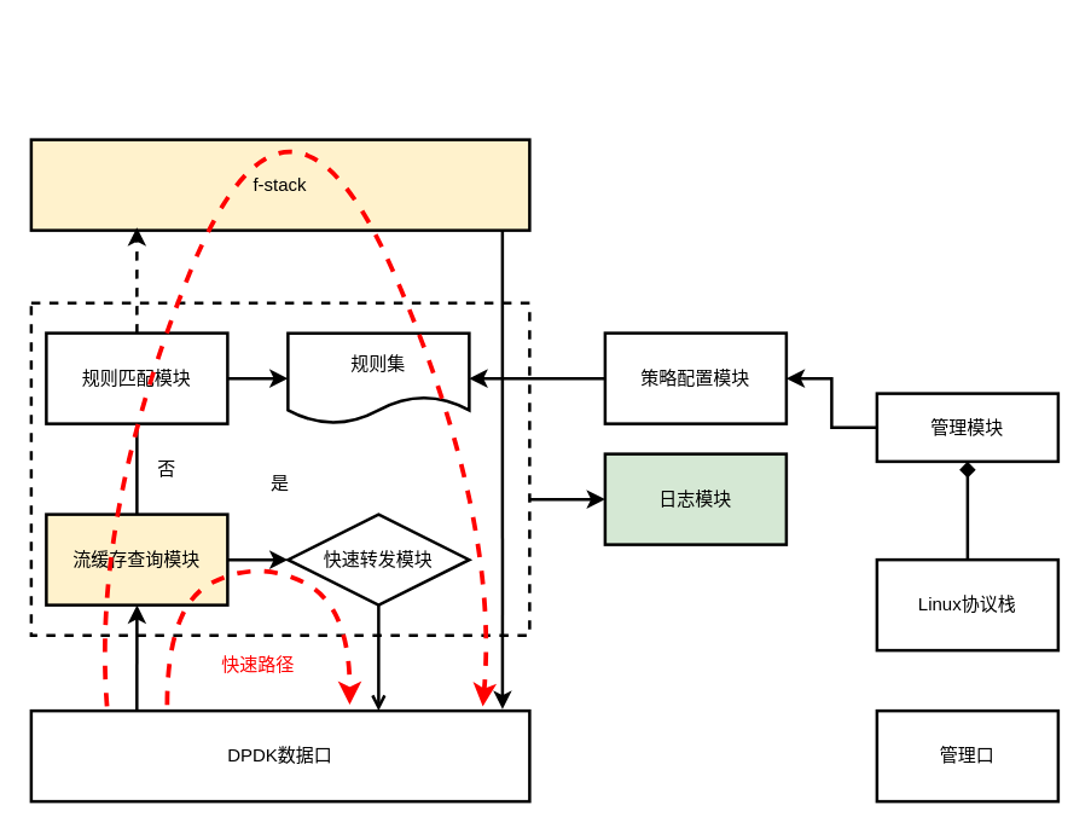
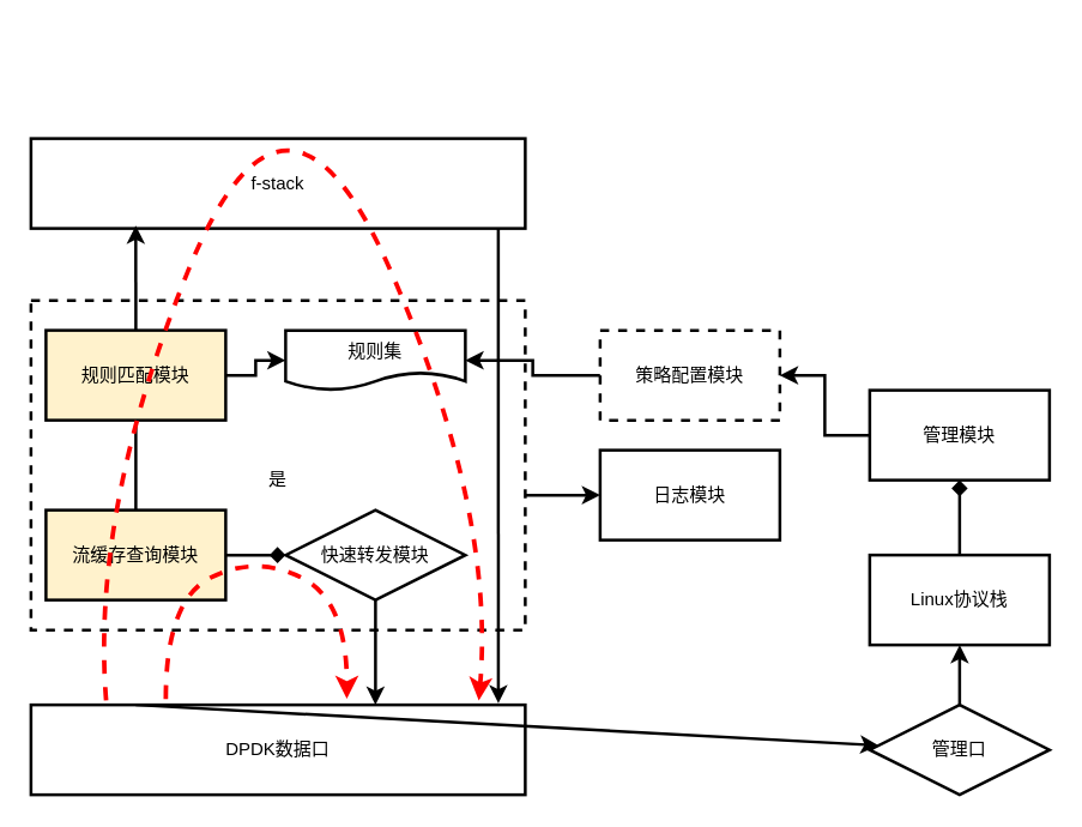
- <mxCell id="3" value="f-stack" style="rounded=0;whiteSpace=wrap;html=1;strokeWidth=2;fillColor=#fff2cc;" vertex="1" parent="1"><mxGeometry x="20" y="92" width="330" height="60" as="geometry" /></mxCell>
+ <mxCell id="3" value="f-stack" style="rounded=0;whiteSpace=wrap;html=1;strokeWidth=2;" vertex="1" parent="1"><mxGeometry x="20" y="92" width="330" height="60" as="geometry" /></mxCell>
- <mxCell id="11" style="edgeStyle=orthogonalEdgeStyle;rounded=0;orthogonalLoop=1;jettySize=auto;html=1;exitX=0.5;exitY=0;exitDx=0;exitDy=0;entryX=0.212;entryY=0.967;entryDx=0;entryDy=0;entryPerimeter=0;strokeWidth=2;dashed=1;" edge="1" parent="1" source="12" target="3"><mxGeometry relative="1" as="geometry" /></mxCell>
+ <mxCell id="11" style="edgeStyle=orthogonalEdgeStyle;rounded=0;orthogonalLoop=1;jettySize=auto;html=1;exitX=0.5;exitY=0;exitDx=0;exitDy=0;entryX=0.212;entryY=0.967;entryDx=0;entryDy=0;entryPerimeter=0;strokeWidth=2;" edge="1" parent="1" source="12" target="3"><mxGeometry relative="1" as="geometry" /></mxCell>
- <mxCell id="12" value="规则匹配模块" style="rounded=0;whiteSpace=wrap;html=1;strokeWidth=2;" vertex="1" parent="1"><mxGeometry x="30" y="220" width="120" height="60" as="geometry" /></mxCell>
+ <mxCell id="12" value="规则匹配模块" style="rounded=0;whiteSpace=wrap;html=1;strokeWidth=2;fillColor=#fff2cc;" vertex="1" parent="1"><mxGeometry x="30" y="220" width="120" height="60" as="geometry" /></mxCell>
- <mxCell id="13" value="规则集" style="shape=document;whiteSpace=wrap;html=1;boundedLbl=1;strokeWidth=2;" vertex="1" parent="1"><mxGeometry x="190" y="220" width="120" height="60" as="geometry" /></mxCell>
+ <mxCell id="13" value="规则集" style="shape=document;whiteSpace=wrap;html=1;boundedLbl=1;strokeWidth=2;" vertex="1" parent="1"><mxGeometry x="190" y="220" width="120" height="40" as="geometry" /></mxCell>
- <mxCell id="19" value="策略配置模块" style="rounded=0;whiteSpace=wrap;html=1;strokeWidth=2;" vertex="1" parent="1"><mxGeometry x="400" y="220" width="120" height="60" as="geometry" /></mxCell>
+ <mxCell id="19" value="策略配置模块" style="rounded=0;whiteSpace=wrap;html=1;strokeWidth=2;dashed=1;" vertex="1" parent="1"><mxGeometry x="400" y="220" width="120" height="60" as="geometry" /></mxCell>
- <mxCell id="23" value="管理模块" style="rounded=0;whiteSpace=wrap;html=1;strokeWidth=2;" vertex="1" parent="1"><mxGeometry x="580" y="260" width="120" height="45" as="geometry" /></mxCell>
+ <mxCell id="23" value="管理模块" style="rounded=0;whiteSpace=wrap;html=1;strokeWidth=2;" vertex="1" parent="1"><mxGeometry x="580" y="260" width="120" height="60" as="geometry" /></mxCell>
- <mxCell id="17" value="否" style="text;html=1;strokeColor=none;fillColor=none;align=center;verticalAlign=middle;whiteSpace=wrap;rounded=0;" vertex="1" parent="1"><mxGeometry x="90" y="300" width="40" height="20" as="geometry" /></mxCell>
- <mxCell id="21" value="日志模块" style="rounded=0;whiteSpace=wrap;html=1;strokeWidth=2;fillColor=#d5e8d4;" vertex="1" parent="1"><mxGeometry x="400" y="300" width="120" height="60" as="geometry" /></mxCell>
+ <mxCell id="21" value="日志模块" style="rounded=0;whiteSpace=wrap;html=1;strokeWidth=2;" vertex="1" parent="1"><mxGeometry x="400" y="300" width="120" height="60" as="geometry" /></mxCell>
- <mxCell id="6" style="edgeStyle=orthogonalEdgeStyle;rounded=0;orthogonalLoop=1;jettySize=auto;html=1;exitX=1;exitY=0.5;exitDx=0;exitDy=0;entryX=0;entryY=0.5;entryDx=0;entryDy=0;strokeWidth=2;" edge="1" parent="1" source="7" target="9"><mxGeometry relative="1" as="geometry" /></mxCell>
+ <mxCell id="6" style="edgeStyle=orthogonalEdgeStyle;rounded=0;orthogonalLoop=1;jettySize=auto;html=1;exitX=1;exitY=0.5;exitDx=0;exitDy=0;entryX=0;entryY=0.5;entryDx=0;entryDy=0;strokeWidth=2;endArrow=diamond;" edge="1" parent="1" source="7" target="9"><mxGeometry relative="1" as="geometry" /></mxCell>
- <mxCell id="14" value="" style="endArrow=classic;html=1;entryX=0.5;entryY=1;entryDx=0;entryDy=0;exitX=0.212;exitY=0;exitDx=0;exitDy=0;exitPerimeter=0;strokeWidth=2;" edge="1" parent="1" source="4" target="7"><mxGeometry width="50" height="50" relative="1" as="geometry"><mxPoint x="70" y="460" as="sourcePoint" /><mxPoint x="120" y="410" as="targetPoint" /></mxGeometry></mxCell>
+ <mxCell id="14" value="" style="endArrow=classic;html=1;exitX=0.212;exitY=0;exitDx=0;exitDy=0;exitPerimeter=0;strokeWidth=2;" edge="1" parent="1" source="4" target="25"><mxGeometry width="50" height="50" relative="1" as="geometry"><mxPoint x="70" y="460" as="sourcePoint" /><mxPoint x="120" y="410" as="targetPoint" /></mxGeometry></mxCell>
- <mxCell id="30" value="&lt;font color=&quot;#ff0000&quot;&gt;快速路径&lt;/font&gt;" style="text;html=1;strokeColor=none;fillColor=none;align=center;verticalAlign=middle;whiteSpace=wrap;rounded=0;dashed=1;" vertex="1" parent="1"><mxGeometry x="137.5" y="430" width="65" height="20" as="geometry" /></mxCell>
+ <mxCell id="24" style="edgeStyle=orthogonalEdgeStyle;rounded=0;orthogonalLoop=1;jettySize=auto;html=1;exitX=0.5;exitY=0;exitDx=0;exitDy=0;entryX=0.5;entryY=1;entryDx=0;entryDy=0;startArrow=none;startFill=0;endArrow=classic;endFill=1;strokeWidth=2;" edge="1" parent="1" source="25" target="27"><mxGeometry relative="1" as="geometry" /></mxCell>
- <mxCell id="8" style="edgeStyle=orthogonalEdgeStyle;rounded=0;orthogonalLoop=1;jettySize=auto;html=1;exitX=0.5;exitY=1;exitDx=0;exitDy=0;entryX=0.697;entryY=0;entryDx=0;entryDy=0;entryPerimeter=0;strokeWidth=2;endArrow=open;" edge="1" parent="1" source="9" target="4"><mxGeometry relative="1" as="geometry" /></mxCell>
+ <mxCell id="8" style="edgeStyle=orthogonalEdgeStyle;rounded=0;orthogonalLoop=1;jettySize=auto;html=1;exitX=0.5;exitY=1;exitDx=0;exitDy=0;entryX=0.697;entryY=0;entryDx=0;entryDy=0;entryPerimeter=0;strokeWidth=2;" edge="1" parent="1" source="9" target="4"><mxGeometry relative="1" as="geometry" /></mxCell>
- <mxCell id="25" value="管理口" style="rounded=0;whiteSpace=wrap;html=1;strokeWidth=2;" vertex="1" parent="1"><mxGeometry x="580" y="470" width="120" height="60" as="geometry" /></mxCell>
+ <mxCell id="25" value="管理口" style="rhombus;whiteSpace=wrap;html=1;strokeWidth=2;" vertex="1" parent="1"><mxGeometry x="580" y="470" width="120" height="60" as="geometry" /></mxCell>
